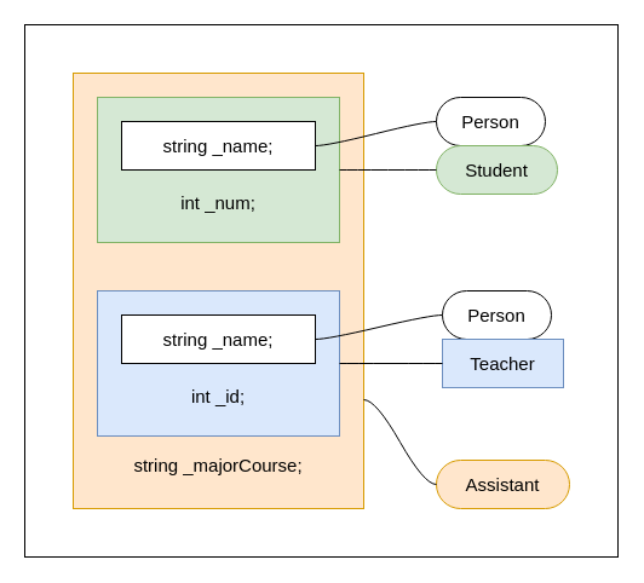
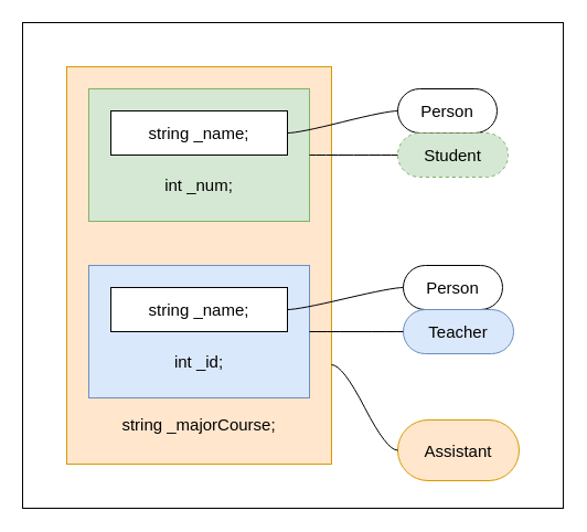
- <mxCell id="10" value="Student" style="whiteSpace=wrap;html=1;rounded=1;arcSize=50;align=center;verticalAlign=middle;strokeWidth=1;autosize=1;spacing=4;treeFolding=1;treeMoving=1;newEdgeStyle={&quot;edgeStyle&quot;:&quot;entityRelationEdgeStyle&quot;,&quot;startArrow&quot;:&quot;none&quot;,&quot;endArrow&quot;:&quot;none&quot;,&quot;segment&quot;:10,&quot;curved&quot;:1,&quot;sourcePerimeterSpacing&quot;:0,&quot;targetPerimeterSpacing&quot;:0};fontSize=15;fillColor=#d5e8d4;strokeColor=#82b366;" vertex="1" parent="1"><mxGeometry x="360" y="120" width="100" height="40" as="geometry" /></mxCell>
+ <mxCell id="10" value="Student" style="whiteSpace=wrap;html=1;rounded=1;arcSize=50;align=center;verticalAlign=middle;strokeWidth=1;autosize=1;spacing=4;treeFolding=1;treeMoving=1;newEdgeStyle={&quot;edgeStyle&quot;:&quot;entityRelationEdgeStyle&quot;,&quot;startArrow&quot;:&quot;none&quot;,&quot;endArrow&quot;:&quot;none&quot;,&quot;segment&quot;:10,&quot;curved&quot;:1,&quot;sourcePerimeterSpacing&quot;:0,&quot;targetPerimeterSpacing&quot;:0};fontSize=15;fillColor=#d5e8d4;strokeColor=#82b366;dashed=1;" vertex="1" parent="1"><mxGeometry x="360" y="120" width="100" height="40" as="geometry" /></mxCell>
- <mxCell id="14" value="Teacher" style="whiteSpace=wrap;html=1;arcSize=50;align=center;verticalAlign=middle;strokeWidth=1;autosize=1;spacing=4;treeFolding=1;treeMoving=1;newEdgeStyle={&quot;edgeStyle&quot;:&quot;entityRelationEdgeStyle&quot;,&quot;startArrow&quot;:&quot;none&quot;,&quot;endArrow&quot;:&quot;none&quot;,&quot;segment&quot;:10,&quot;curved&quot;:1,&quot;sourcePerimeterSpacing&quot;:0,&quot;targetPerimeterSpacing&quot;:0};fontSize=15;fillColor=#dae8fc;strokeColor=#6c8ebf;rounded=0;" vertex="1" parent="1"><mxGeometry x="365" y="280" width="100" height="40" as="geometry" /></mxCell>
+ <mxCell id="14" value="Teacher" style="whiteSpace=wrap;html=1;rounded=1;arcSize=50;align=center;verticalAlign=middle;strokeWidth=1;autosize=1;spacing=4;treeFolding=1;treeMoving=1;newEdgeStyle={&quot;edgeStyle&quot;:&quot;entityRelationEdgeStyle&quot;,&quot;startArrow&quot;:&quot;none&quot;,&quot;endArrow&quot;:&quot;none&quot;,&quot;segment&quot;:10,&quot;curved&quot;:1,&quot;sourcePerimeterSpacing&quot;:0,&quot;targetPerimeterSpacing&quot;:0};fontSize=15;fillColor=#dae8fc;strokeColor=#6c8ebf;" vertex="1" parent="1"><mxGeometry x="365" y="280" width="100" height="40" as="geometry" /></mxCell>
- <mxCell id="16" value="Assistant" style="whiteSpace=wrap;html=1;rounded=1;arcSize=50;align=center;verticalAlign=middle;strokeWidth=1;autosize=1;spacing=4;treeFolding=1;treeMoving=1;newEdgeStyle={&quot;edgeStyle&quot;:&quot;entityRelationEdgeStyle&quot;,&quot;startArrow&quot;:&quot;none&quot;,&quot;endArrow&quot;:&quot;none&quot;,&quot;segment&quot;:10,&quot;curved&quot;:1,&quot;sourcePerimeterSpacing&quot;:0,&quot;targetPerimeterSpacing&quot;:0};fontSize=15;fillColor=#ffe6cc;strokeColor=#d79b00;" vertex="1" parent="1"><mxGeometry x="360" y="380" width="110" height="40" as="geometry" /></mxCell>
+ <mxCell id="16" value="Assistant" style="whiteSpace=wrap;html=1;rounded=1;arcSize=50;align=center;verticalAlign=middle;strokeWidth=1;autosize=1;spacing=4;treeFolding=1;treeMoving=1;newEdgeStyle={&quot;edgeStyle&quot;:&quot;entityRelationEdgeStyle&quot;,&quot;startArrow&quot;:&quot;none&quot;,&quot;endArrow&quot;:&quot;none&quot;,&quot;segment&quot;:10,&quot;curved&quot;:1,&quot;sourcePerimeterSpacing&quot;:0,&quot;targetPerimeterSpacing&quot;:0};fontSize=15;fillColor=#ffe6cc;strokeColor=#d79b00;" vertex="1" parent="1"><mxGeometry x="360" y="380" width="110" height="55" as="geometry" /></mxCell>
